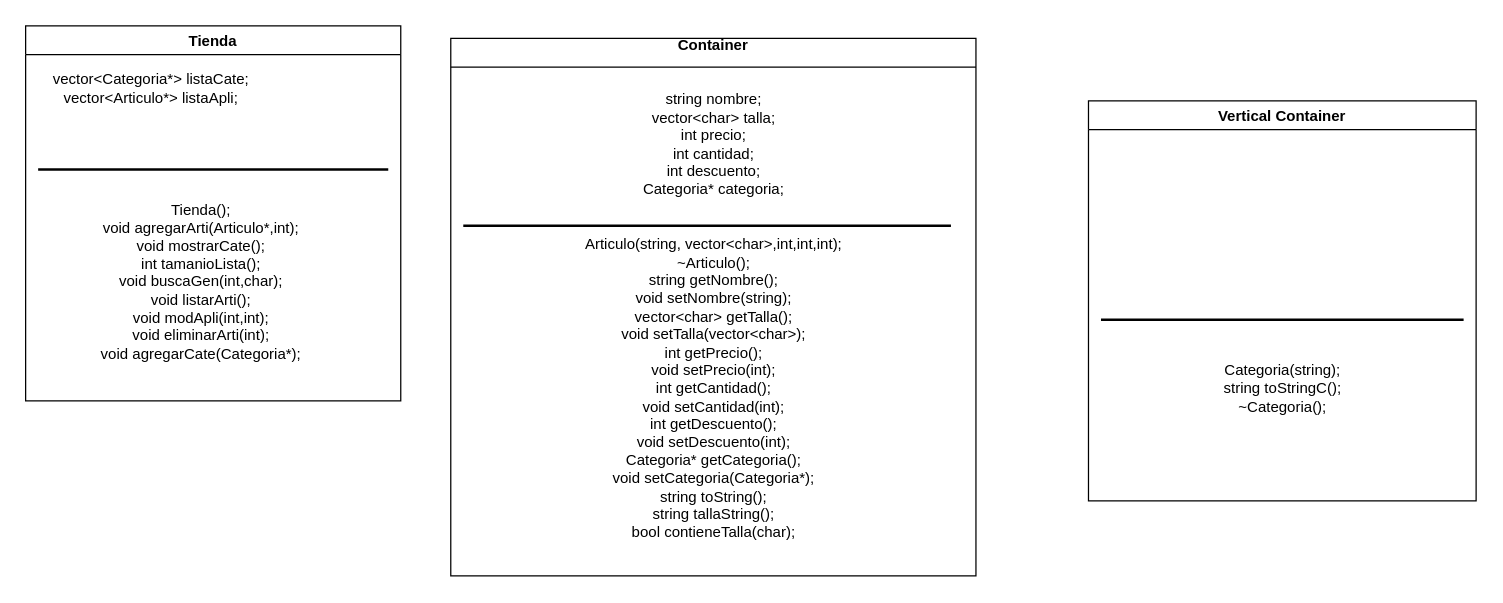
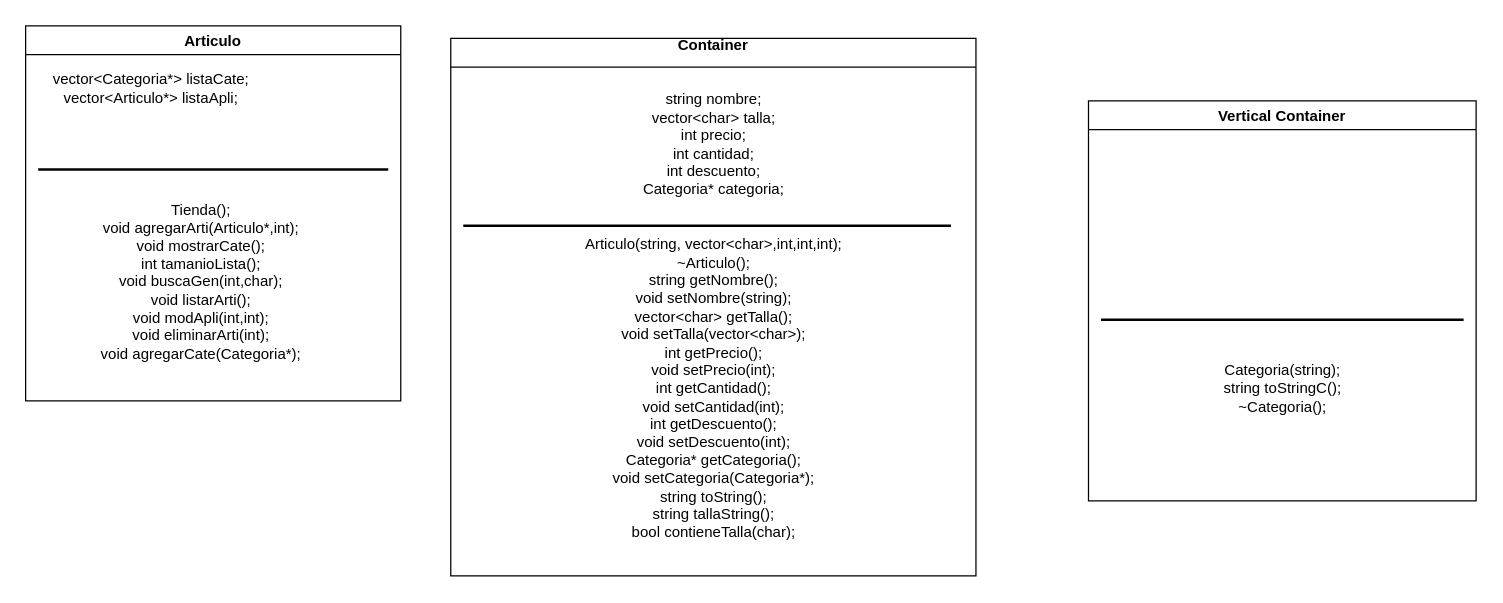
- <mxCell id="2" value="Tienda" style="swimlane;" vertex="1" parent="1"><mxGeometry x="20" y="20" width="300" height="300" as="geometry" /></mxCell>
+ <mxCell id="2" value="Articulo" style="swimlane;" vertex="1" parent="1"><mxGeometry x="20" y="20" width="300" height="300" as="geometry" /></mxCell>
